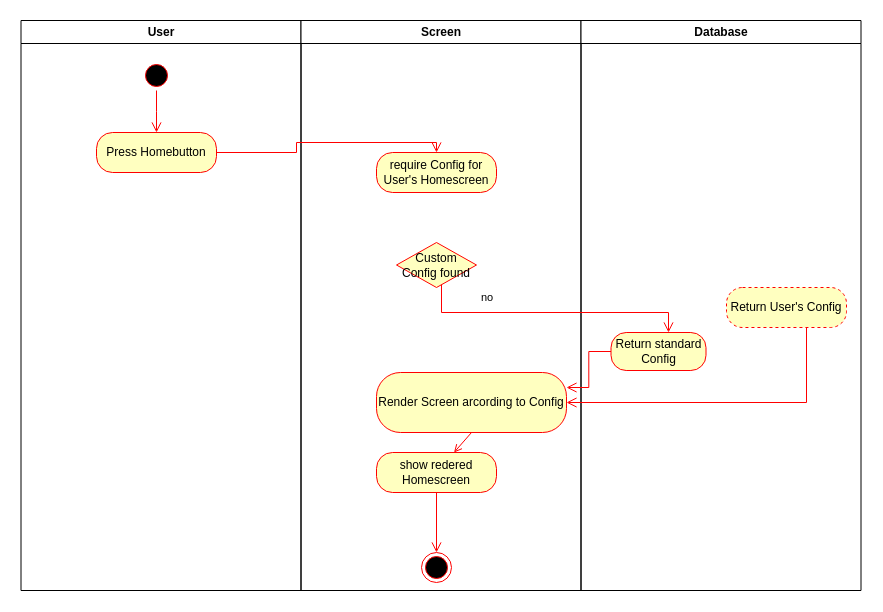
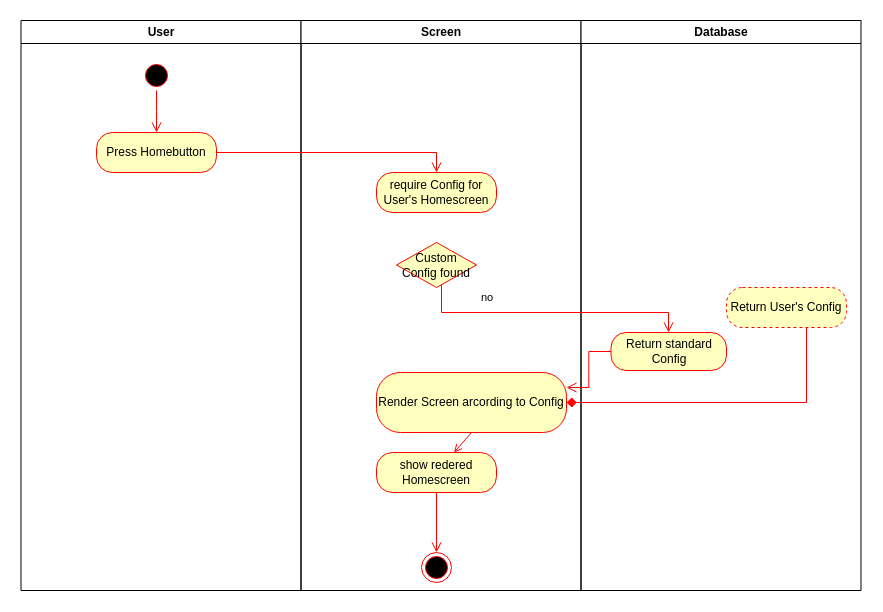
- <mxCell id="7" value="require Config for User's Homescreen" style="rounded=1;whiteSpace=wrap;html=1;arcSize=40;fontColor=#000000;fillColor=#ffffc0;strokeColor=#ff0000;" parent="6" vertex="1"><mxGeometry x="75.5" y="132" width="120" height="40" as="geometry" /></mxCell>
+ <mxCell id="7" value="require Config for User's Homescreen" style="rounded=1;whiteSpace=wrap;html=1;arcSize=40;fontColor=#000000;fillColor=#ffffc0;strokeColor=#ff0000;" parent="6" vertex="1"><mxGeometry x="75.5" y="152" width="120" height="40" as="geometry" /></mxCell>
- <mxCell id="16" value="Return standard Config" style="rounded=1;whiteSpace=wrap;html=1;arcSize=40;fontColor=#000000;fillColor=#ffffc0;strokeColor=#ff0000;" parent="14" vertex="1"><mxGeometry x="30" y="312" width="95" height="38" as="geometry" /></mxCell>
+ <mxCell id="16" value="Return standard Config" style="rounded=1;whiteSpace=wrap;html=1;arcSize=40;fontColor=#000000;fillColor=#ffffc0;strokeColor=#ff0000;" parent="14" vertex="1"><mxGeometry x="30" y="312" width="115.5" height="38" as="geometry" /></mxCell>
- <mxCell id="19" value="" style="edgeStyle=orthogonalEdgeStyle;html=1;verticalAlign=bottom;endArrow=open;endSize=8;strokeColor=#ff0000;rounded=0;" parent="1" source="15" target="9" edge="1"><mxGeometry relative="1" as="geometry"><mxPoint x="696" y="392" as="targetPoint" /><Array as="points"><mxPoint x="806" y="402" /></Array></mxGeometry></mxCell>
+ <mxCell id="19" value="" style="edgeStyle=orthogonalEdgeStyle;html=1;verticalAlign=bottom;endArrow=diamond;endSize=8;strokeColor=#ff0000;rounded=0;" parent="1" source="15" target="9" edge="1"><mxGeometry relative="1" as="geometry"><mxPoint x="696" y="392" as="targetPoint" /><Array as="points"><mxPoint x="806" y="402" /></Array></mxGeometry></mxCell>
